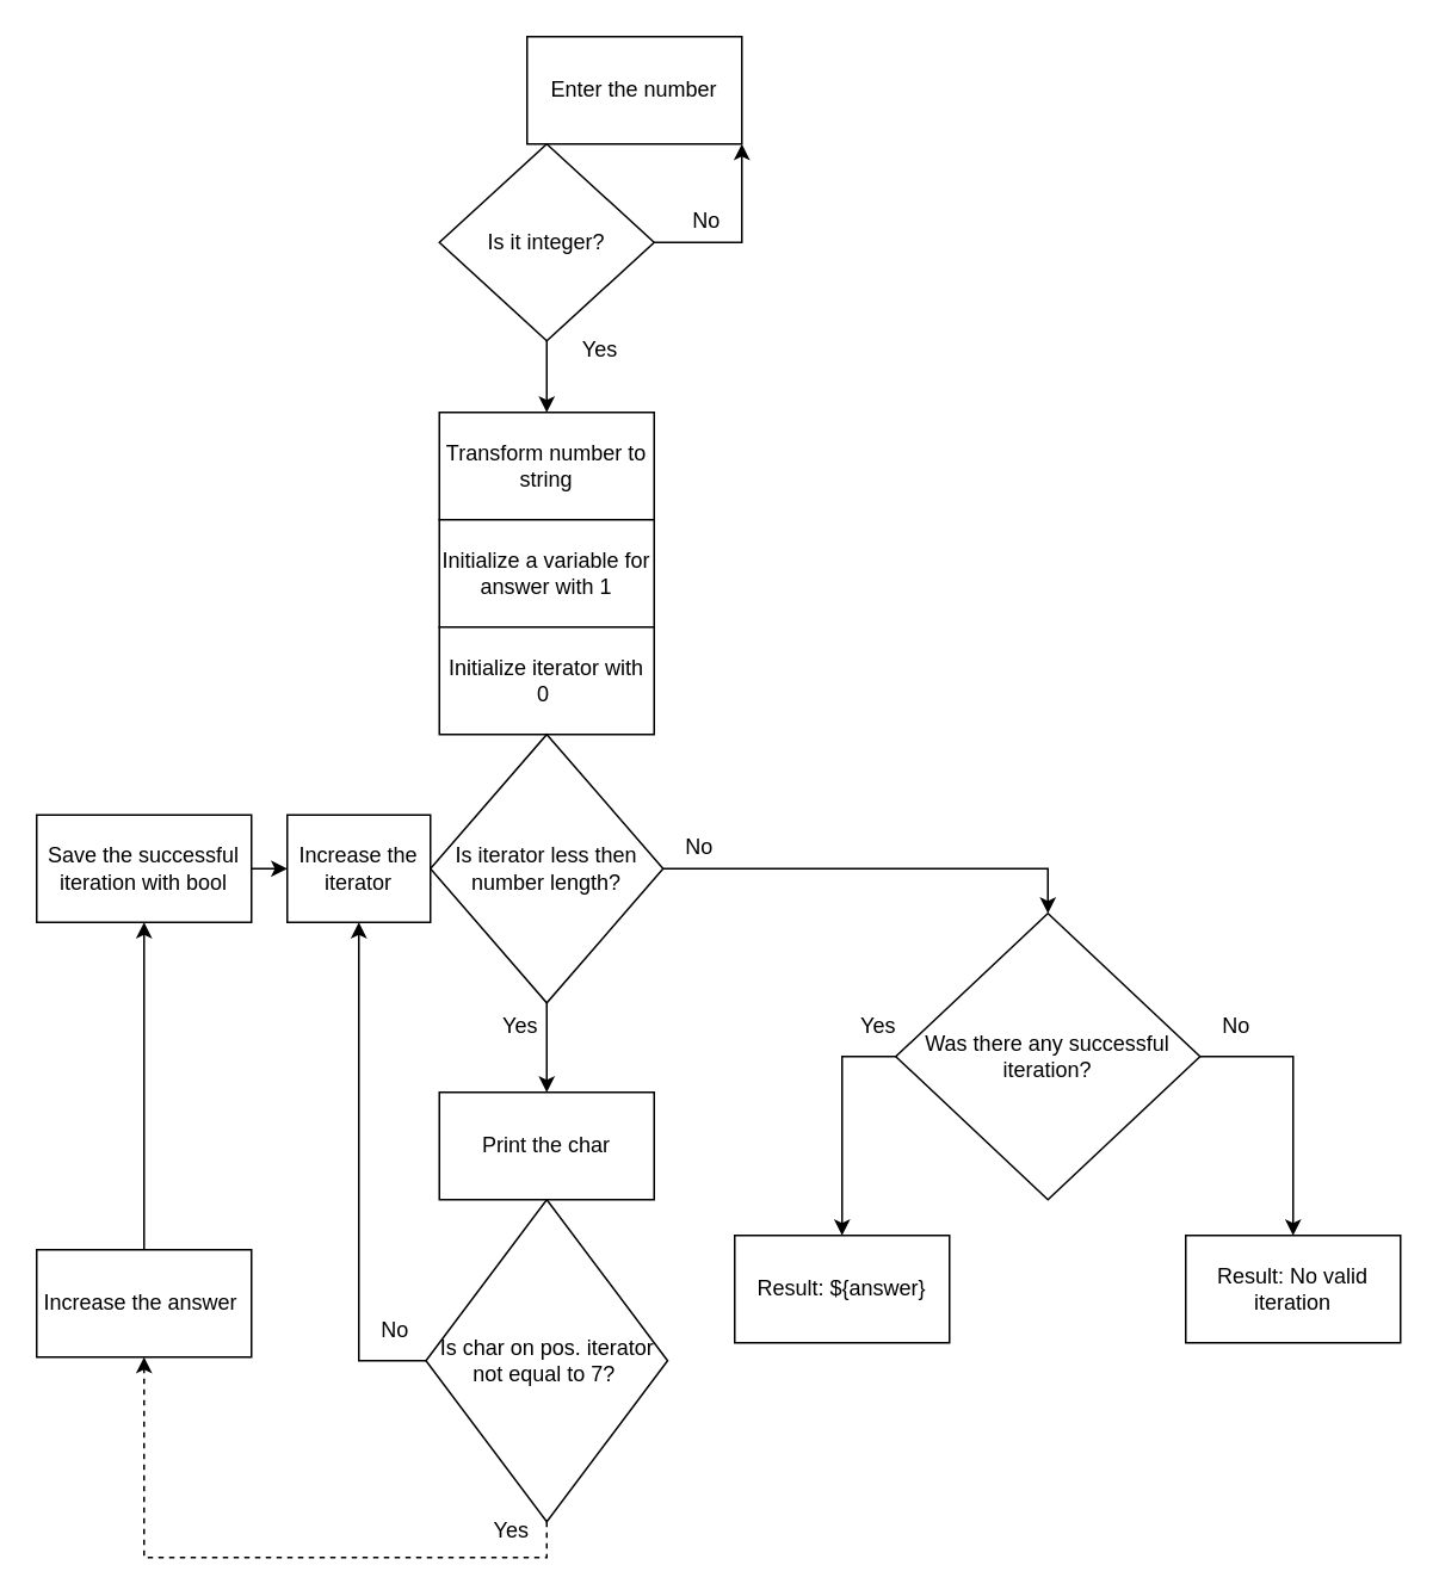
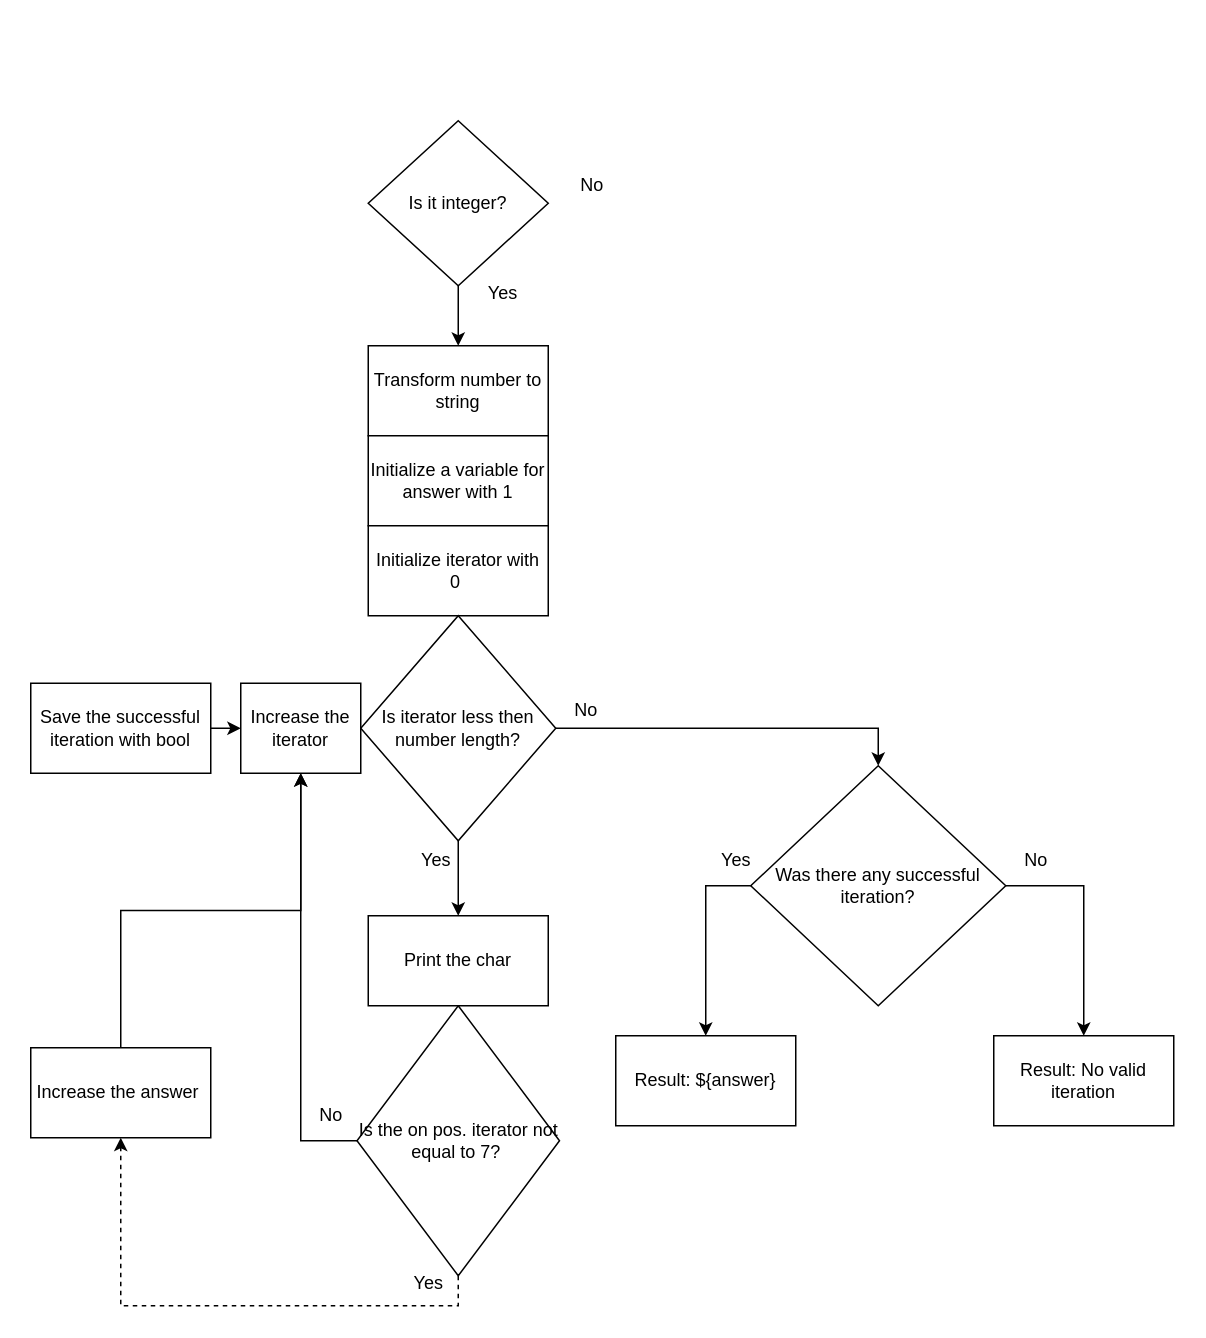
- <mxCell id="2" value="Enter the number" style="rounded=0;whiteSpace=wrap;html=1;" vertex="1" parent="1"><mxGeometry x="294" y="20" width="120" height="60" as="geometry" /></mxCell>
- <mxCell id="4" style="edgeStyle=orthogonalEdgeStyle;rounded=0;orthogonalLoop=1;jettySize=auto;html=1;exitX=1;exitY=0.5;exitDx=0;exitDy=0;entryX=1;entryY=1;entryDx=0;entryDy=0;" edge="1" parent="1" source="5" target="2"><mxGeometry relative="1" as="geometry" /></mxCell>
- <mxCell id="21" style="edgeStyle=orthogonalEdgeStyle;rounded=0;orthogonalLoop=1;jettySize=auto;html=1;exitX=0.5;exitY=0;exitDx=0;exitDy=0;entryX=0.5;entryY=1;entryDx=0;entryDy=0;" edge="1" parent="1" source="22" target="24"><mxGeometry relative="1" as="geometry" /></mxCell>
+ <mxCell id="21" style="edgeStyle=orthogonalEdgeStyle;rounded=0;orthogonalLoop=1;jettySize=auto;html=1;exitX=0.5;exitY=0;exitDx=0;exitDy=0;" edge="1" parent="1" source="22" target="19"><mxGeometry relative="1" as="geometry" /></mxCell>
- <mxCell id="16" value="Is char on pos. iterator not equal to 7?&amp;nbsp;" style="rhombus;whiteSpace=wrap;html=1;" vertex="1" parent="1"><mxGeometry x="237.5" y="670" width="135" height="180" as="geometry" /></mxCell>
+ <mxCell id="16" value="Is the on pos. iterator not equal to 7?&amp;nbsp;" style="rhombus;whiteSpace=wrap;html=1;" vertex="1" parent="1"><mxGeometry x="237.5" y="670" width="135" height="180" as="geometry" /></mxCell>
